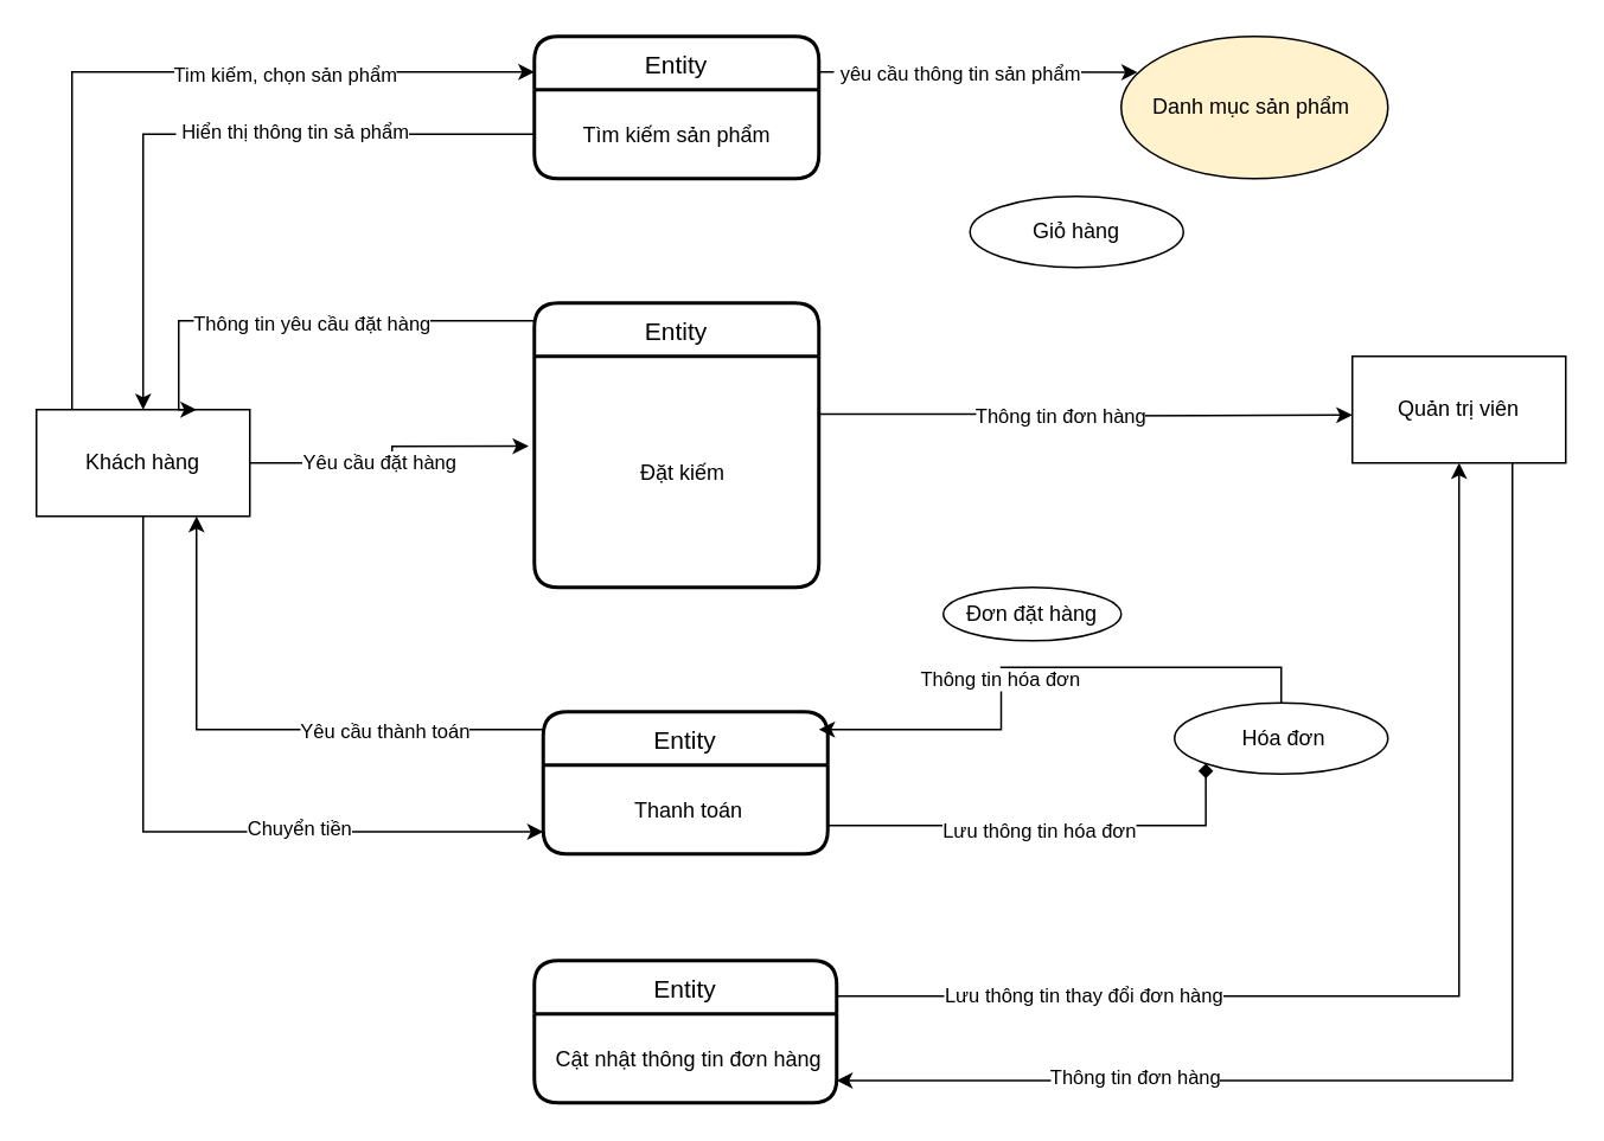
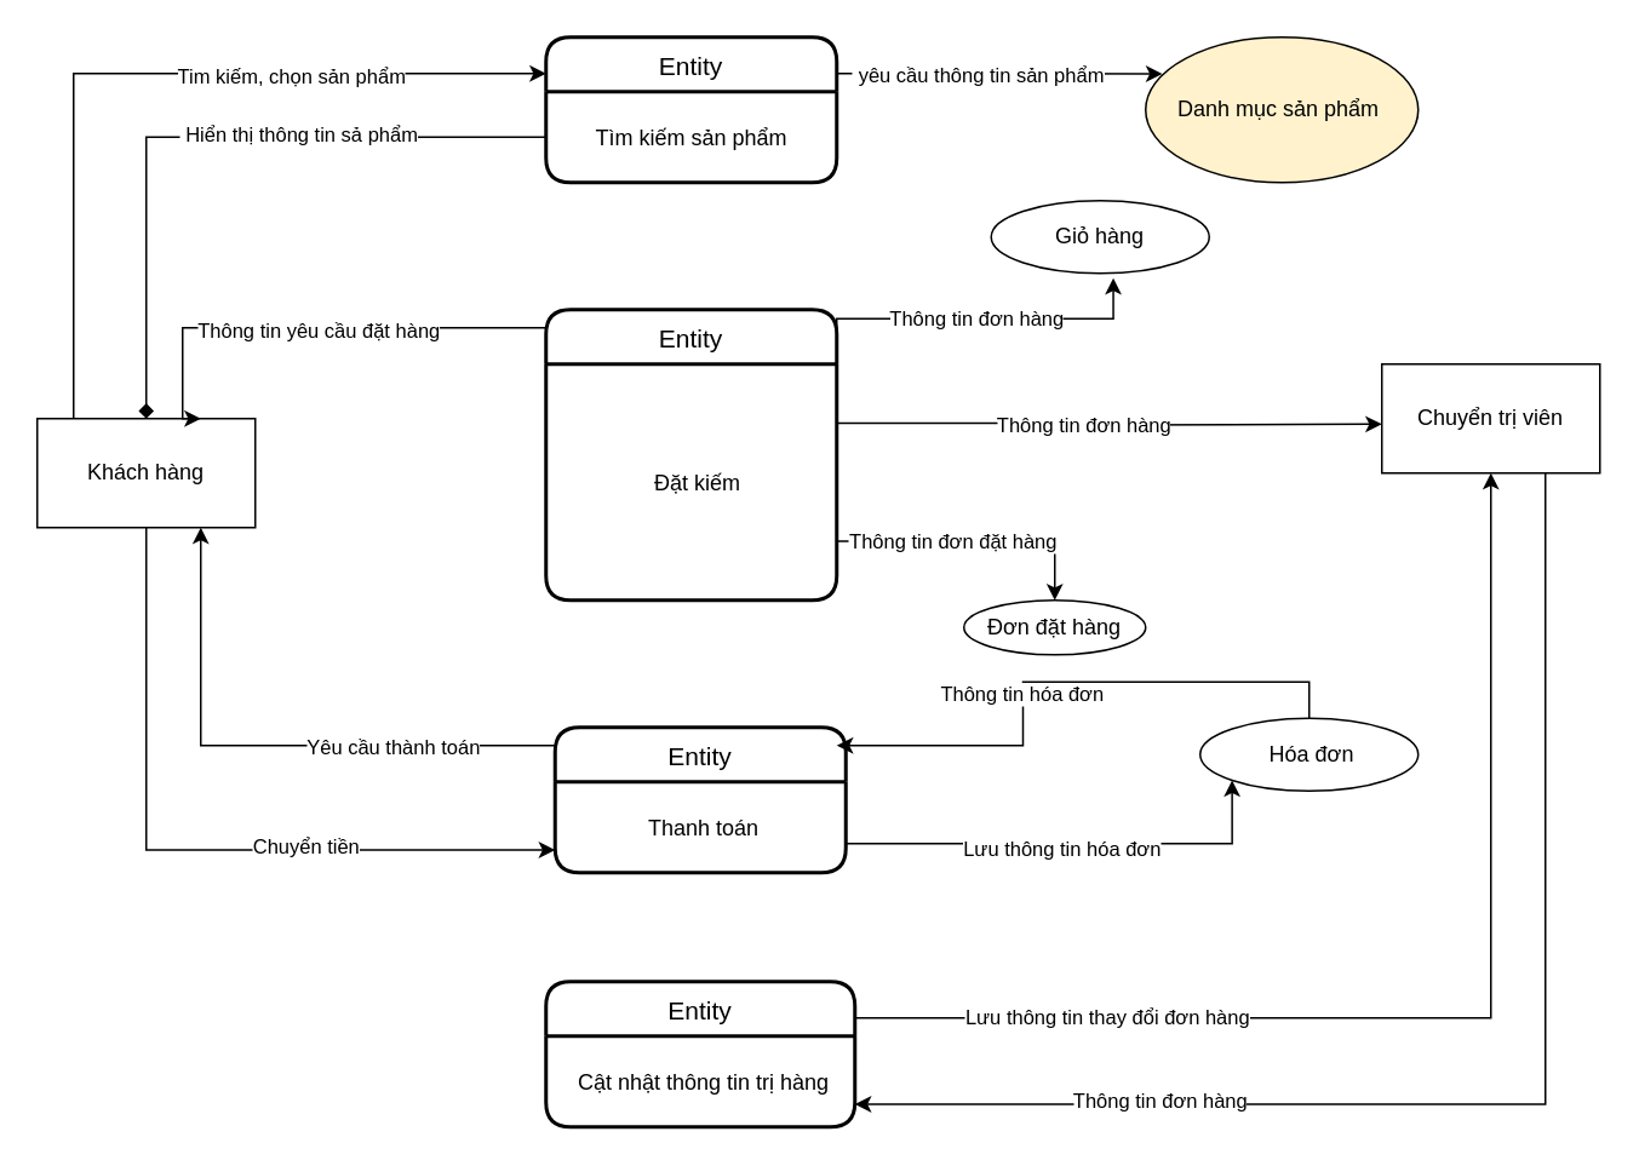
+ <mxCell id="29" style="edgeStyle=orthogonalEdgeStyle;rounded=0;orthogonalLoop=1;jettySize=auto;html=1;exitX=1;exitY=0;exitDx=0;exitDy=0;entryX=0.56;entryY=1.065;entryDx=0;entryDy=0;entryPerimeter=0;" edge="1" parent="1" source="16" target="24"><mxGeometry relative="1" as="geometry" /></mxCell>
+ <mxCell id="30" value="Thông tin đơn hàng" style="edgeLabel;html=1;align=center;verticalAlign=middle;resizable=0;points=[];" vertex="1" connectable="0" parent="29"><mxGeometry x="-0.192" y="1" relative="1" as="geometry"><mxPoint x="20" as="offset" /></mxGeometry></mxCell>
- <mxCell id="21" style="edgeStyle=orthogonalEdgeStyle;rounded=0;orthogonalLoop=1;jettySize=auto;html=1;" edge="1" parent="1" source="12" target="8"><mxGeometry relative="1" as="geometry" /></mxCell>
+ <mxCell id="21" style="edgeStyle=orthogonalEdgeStyle;rounded=0;orthogonalLoop=1;jettySize=auto;html=1;endArrow=diamond;" edge="1" parent="1" source="12" target="8"><mxGeometry relative="1" as="geometry" /></mxCell>
- <mxCell id="28" value="Quản trị viên" style="rounded=0;whiteSpace=wrap;html=1;" vertex="1" parent="1"><mxGeometry x="760" y="200" width="120" height="60" as="geometry" /></mxCell>
+ <mxCell id="28" value="Chuyển trị viên" style="rounded=0;whiteSpace=wrap;html=1;" vertex="1" parent="1"><mxGeometry x="760" y="200" width="120" height="60" as="geometry" /></mxCell>
- <mxCell id="4" style="edgeStyle=orthogonalEdgeStyle;rounded=0;orthogonalLoop=1;jettySize=auto;html=1;exitX=1;exitY=0.5;exitDx=0;exitDy=0;entryX=-0.02;entryY=0.389;entryDx=0;entryDy=0;entryPerimeter=0;" edge="1" parent="1" source="8" target="16"><mxGeometry relative="1" as="geometry" /></mxCell>
- <mxCell id="5" value="Yêu cầu đặt hàng" style="edgeLabel;html=1;align=center;verticalAlign=middle;resizable=0;points=[];" vertex="1" connectable="0" parent="4"><mxGeometry x="-0.133" y="1" relative="1" as="geometry"><mxPoint as="offset" /></mxGeometry></mxCell>
+ <mxCell id="31" style="edgeStyle=orthogonalEdgeStyle;rounded=0;orthogonalLoop=1;jettySize=auto;html=1;exitX=1;exitY=0.75;exitDx=0;exitDy=0;entryX=0.5;entryY=0;entryDx=0;entryDy=0;" edge="1" parent="1" source="16" target="25"><mxGeometry relative="1" as="geometry" /></mxCell>
+ <mxCell id="32" value="Thông tin đơn đặt hàng" style="edgeLabel;html=1;align=center;verticalAlign=middle;resizable=0;points=[];" vertex="1" connectable="0" parent="31"><mxGeometry x="-0.332" relative="1" as="geometry"><mxPoint x="12" as="offset" /></mxGeometry></mxCell>
- <mxCell id="40" style="edgeStyle=orthogonalEdgeStyle;rounded=0;orthogonalLoop=1;jettySize=auto;html=1;exitX=1;exitY=0.75;exitDx=0;exitDy=0;entryX=0;entryY=1;entryDx=0;entryDy=0;endArrow=diamond;" edge="1" parent="1" source="18" target="39"><mxGeometry relative="1" as="geometry"><Array as="points"><mxPoint x="465" y="464" /></Array></mxGeometry></mxCell>
+ <mxCell id="40" style="edgeStyle=orthogonalEdgeStyle;rounded=0;orthogonalLoop=1;jettySize=auto;html=1;exitX=1;exitY=0.75;exitDx=0;exitDy=0;entryX=0;entryY=1;entryDx=0;entryDy=0;" edge="1" parent="1" source="18" target="39"><mxGeometry relative="1" as="geometry"><Array as="points"><mxPoint x="465" y="464" /></Array></mxGeometry></mxCell>
- <mxCell id="20" value="Cật nhật thông tin đơn hàng" style="align=center;strokeColor=none;fillColor=none;spacingLeft=4;fontSize=12;verticalAlign=middle;resizable=0;rotatable=0;part=1;" vertex="1" parent="19"><mxGeometry y="30" width="170" height="50" as="geometry" /></mxCell>
+ <mxCell id="20" value="Cật nhật thông tin trị hàng" style="align=center;strokeColor=none;fillColor=none;spacingLeft=4;fontSize=12;verticalAlign=middle;resizable=0;rotatable=0;part=1;" vertex="1" parent="19"><mxGeometry y="30" width="170" height="50" as="geometry" /></mxCell>
